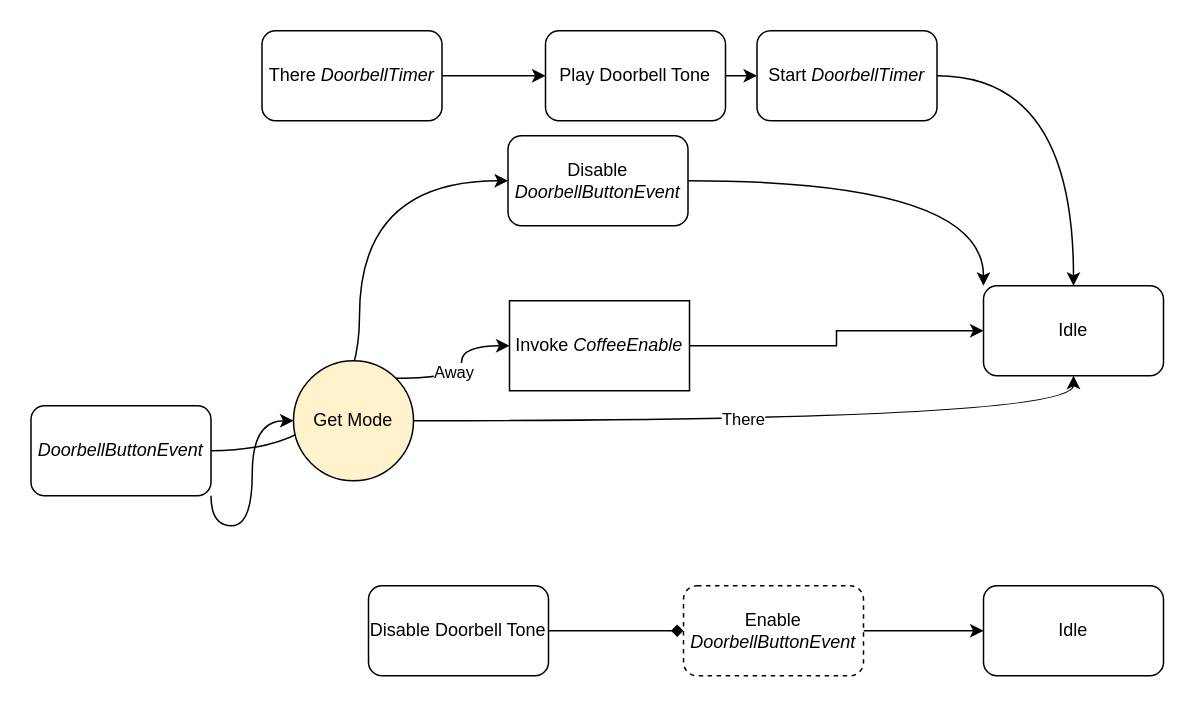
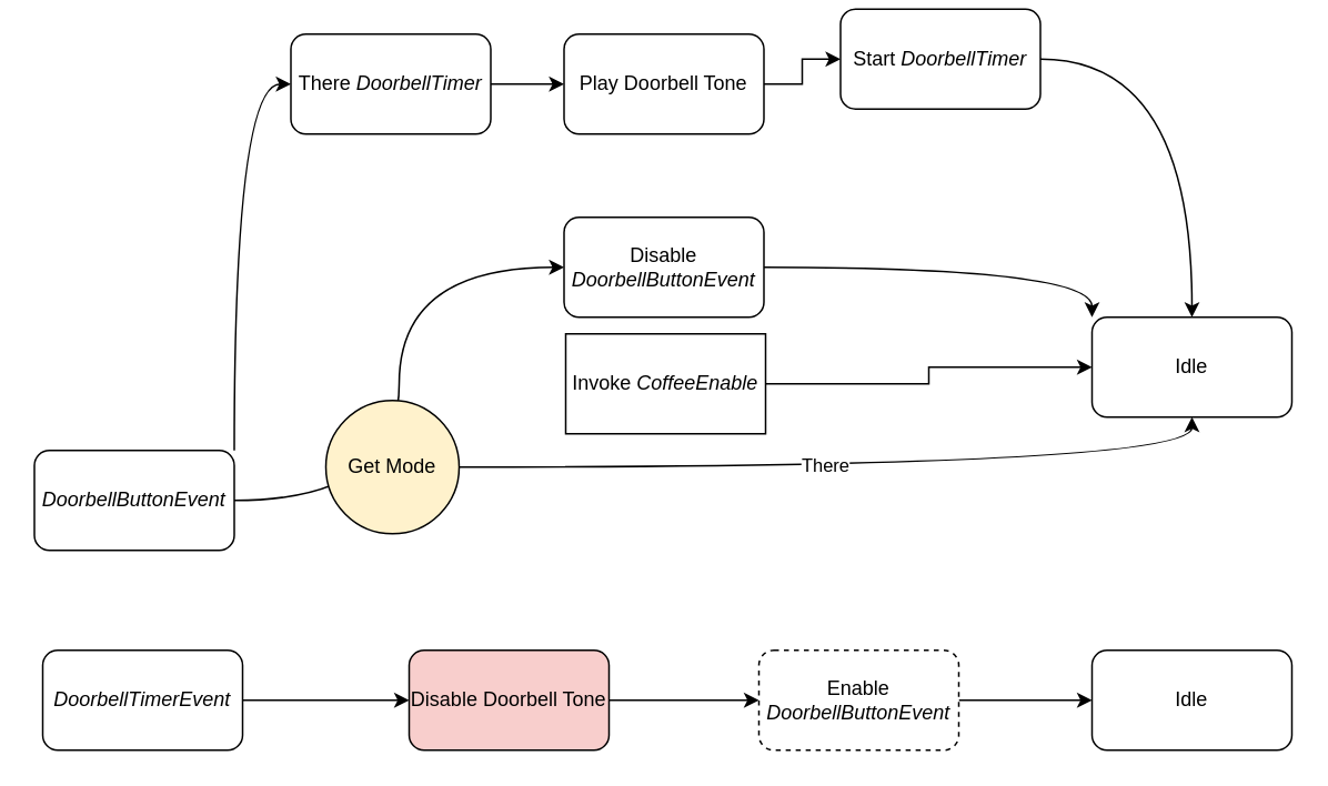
- <mxCell id="9" value="Play Doorbell Tone" style="rounded=1;whiteSpace=wrap;html=1;" vertex="1" parent="1"><mxGeometry x="363" y="20" width="120" height="60" as="geometry" /></mxCell>
+ <mxCell id="9" value="Play Doorbell Tone" style="rounded=1;whiteSpace=wrap;html=1;" vertex="1" parent="1"><mxGeometry x="338" y="20" width="120" height="60" as="geometry" /></mxCell>
- <mxCell id="13" value="Start &lt;i&gt;DoorbellTimer&lt;/i&gt;" style="rounded=1;whiteSpace=wrap;html=1;" vertex="1" parent="1"><mxGeometry x="504" y="20" width="120" height="60" as="geometry" /></mxCell>
+ <mxCell id="13" value="Start &lt;i&gt;DoorbellTimer&lt;/i&gt;" style="rounded=1;whiteSpace=wrap;html=1;" vertex="1" parent="1"><mxGeometry x="504" y="5" width="120" height="60" as="geometry" /></mxCell>
- <mxCell id="15" value="Disable &lt;i&gt;DoorbellButtonEvent&lt;/i&gt;" style="rounded=1;whiteSpace=wrap;html=1;" vertex="1" parent="1"><mxGeometry x="338" y="90" width="120" height="60" as="geometry" /></mxCell>
+ <mxCell id="15" value="Disable &lt;i&gt;DoorbellButtonEvent&lt;/i&gt;" style="rounded=1;whiteSpace=wrap;html=1;" vertex="1" parent="1"><mxGeometry x="338" y="130" width="120" height="60" as="geometry" /></mxCell>
+ <mxCell id="2" style="edgeStyle=orthogonalEdgeStyle;rounded=0;orthogonalLoop=1;jettySize=auto;html=1;exitX=1;exitY=0;exitDx=0;exitDy=0;entryX=0;entryY=0.5;entryDx=0;entryDy=0;curved=1;" edge="1" parent="1" source="5" target="7"><mxGeometry relative="1" as="geometry" /></mxCell>
- <mxCell id="16" style="edgeStyle=orthogonalEdgeStyle;rounded=0;orthogonalLoop=1;jettySize=auto;html=1;exitX=1;exitY=0;exitDx=0;exitDy=0;entryX=0;entryY=0.5;entryDx=0;entryDy=0;curved=1;" edge="1" parent="1" source="20" target="23"><mxGeometry relative="1" as="geometry" /></mxCell>
- <mxCell id="17" value="Away" style="edgeLabel;html=1;align=center;verticalAlign=middle;resizable=0;points=[];" vertex="1" connectable="0" parent="16"><mxGeometry x="-0.226" y="4" relative="1" as="geometry"><mxPoint as="offset" /></mxGeometry></mxCell>
- <mxCell id="4" style="edgeStyle=orthogonalEdgeStyle;rounded=0;orthogonalLoop=1;jettySize=auto;html=1;exitX=1;exitY=1;exitDx=0;exitDy=0;entryX=0;entryY=0.5;entryDx=0;entryDy=0;curved=1;" edge="1" parent="1" source="5" target="20"><mxGeometry relative="1" as="geometry" /></mxCell>
+ <mxCell id="11" value="&lt;i&gt;DoorbellTimerEvent&lt;/i&gt;" style="rounded=1;whiteSpace=wrap;html=1;" vertex="1" parent="1"><mxGeometry x="25" y="390" width="120" height="60" as="geometry" /></mxCell>
+ <mxCell id="10" value="" style="edgeStyle=orthogonalEdgeStyle;rounded=0;orthogonalLoop=1;jettySize=auto;html=1;" edge="1" parent="1" source="11" target="25"><mxGeometry relative="1" as="geometry" /></mxCell>
- <mxCell id="25" value="Disable Doorbell Tone" style="rounded=1;whiteSpace=wrap;html=1;" vertex="1" parent="1"><mxGeometry x="245" y="390" width="120" height="60" as="geometry" /></mxCell>
+ <mxCell id="25" value="Disable Doorbell Tone" style="rounded=1;whiteSpace=wrap;html=1;fillColor=#f8cecc;" vertex="1" parent="1"><mxGeometry x="245" y="390" width="120" height="60" as="geometry" /></mxCell>
- <mxCell id="24" value="" style="edgeStyle=orthogonalEdgeStyle;rounded=0;orthogonalLoop=1;jettySize=auto;html=1;endArrow=diamond;" edge="1" parent="1" source="25" target="27"><mxGeometry relative="1" as="geometry" /></mxCell>
+ <mxCell id="24" value="" style="edgeStyle=orthogonalEdgeStyle;rounded=0;orthogonalLoop=1;jettySize=auto;html=1;" edge="1" parent="1" source="25" target="27"><mxGeometry relative="1" as="geometry" /></mxCell>
